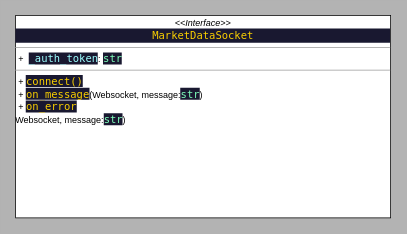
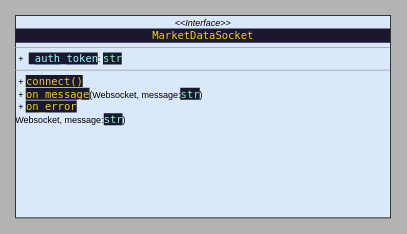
- <mxCell id="2" value="&lt;p style=&quot;margin:0px;margin-top:4px;text-align:center;&quot;&gt;&lt;i&gt;&amp;lt;&amp;lt;Interface&amp;gt;&amp;gt;&lt;/i&gt;&lt;br&gt;&lt;/p&gt;&lt;div style=&quot;text-align: center; color: rgb(255, 255, 255); background-color: rgb(25, 24, 48); font-family: &amp;quot;Droid Sans Mono&amp;quot;, &amp;quot;monospace&amp;quot;, monospace; font-size: 14px; line-height: 19px;&quot;&gt;&lt;span style=&quot;color: #fad000;&quot;&gt;MarketDataSocket&lt;/span&gt;&lt;/div&gt;&lt;hr size=&quot;1&quot;&gt;&lt;p style=&quot;margin:0px;margin-left:4px;&quot;&gt;+&amp;nbsp;&amp;nbsp;&lt;span style=&quot;color: rgb(158, 255, 255); background-color: rgb(25, 24, 48); font-family: &amp;quot;Droid Sans Mono&amp;quot;, &amp;quot;monospace&amp;quot;, monospace; font-size: 14px;&quot;&gt;_auth_token&lt;/span&gt;&lt;span style=&quot;background-color: initial;&quot;&gt;:&amp;nbsp;&lt;/span&gt;&lt;span style=&quot;color: rgb(128, 255, 187); background-color: rgb(25, 24, 48); font-family: &amp;quot;Droid Sans Mono&amp;quot;, &amp;quot;monospace&amp;quot;, monospace; font-size: 14px;&quot;&gt;str&lt;/span&gt;&lt;/p&gt;&lt;hr size=&quot;1&quot;&gt;&lt;p style=&quot;margin:0px;margin-left:4px;&quot;&gt;+&amp;nbsp;&lt;span style=&quot;color: rgb(250, 208, 0); background-color: rgb(25, 24, 48); font-family: &amp;quot;Droid Sans Mono&amp;quot;, &amp;quot;monospace&amp;quot;, monospace; font-size: 14px;&quot;&gt;connect()&lt;/span&gt;&lt;/p&gt;&lt;p style=&quot;margin:0px;margin-left:4px;&quot;&gt;+&amp;nbsp;&lt;span style=&quot;color: rgb(250, 208, 0); background-color: rgb(25, 24, 48); font-family: &amp;quot;Droid Sans Mono&amp;quot;, &amp;quot;monospace&amp;quot;, monospace; font-size: 14px;&quot;&gt;on_message&lt;/span&gt;&lt;span style=&quot;background-color: initial;&quot;&gt;(Websocket, message:&lt;/span&gt;&lt;span style=&quot;color: rgb(128, 255, 187); font-family: &amp;quot;Droid Sans Mono&amp;quot;, &amp;quot;monospace&amp;quot;, monospace; font-size: 14px; background-color: rgb(25, 24, 48);&quot;&gt;str&lt;/span&gt;&lt;span style=&quot;background-color: initial;&quot;&gt;)&lt;/span&gt;&lt;/p&gt;&lt;p style=&quot;margin:0px;margin-left:4px;&quot;&gt;&lt;span style=&quot;background-color: initial;&quot;&gt;+&amp;nbsp;&lt;/span&gt;&lt;span style=&quot;color: rgb(250, 208, 0); background-color: rgb(25, 24, 48); font-family: &amp;quot;Droid Sans Mono&amp;quot;, &amp;quot;monospace&amp;quot;, monospace; font-size: 14px;&quot;&gt;on_error&lt;/span&gt;&lt;/p&gt;&lt;span style=&quot;background-color: initial;&quot;&gt;Websocket, message:&lt;/span&gt;&lt;span style=&quot;color: rgb(128, 255, 187); font-family: &amp;quot;Droid Sans Mono&amp;quot;, &amp;quot;monospace&amp;quot;, monospace; font-size: 14px; background-color: rgb(25, 24, 48);&quot;&gt;str&lt;/span&gt;&lt;span style=&quot;background-color: initial;&quot;&gt;)&lt;/span&gt;" style="verticalAlign=top;align=left;overflow=fill;fontSize=12;fontFamily=Helvetica;html=1;" parent="1" vertex="1"><mxGeometry x="20" y="20" width="500" height="270" as="geometry" /></mxCell>
+ <mxCell id="2" value="&lt;p style=&quot;margin:0px;margin-top:4px;text-align:center;&quot;&gt;&lt;i&gt;&amp;lt;&amp;lt;Interface&amp;gt;&amp;gt;&lt;/i&gt;&lt;br&gt;&lt;/p&gt;&lt;div style=&quot;text-align: center; color: rgb(255, 255, 255); background-color: rgb(25, 24, 48); font-family: &amp;quot;Droid Sans Mono&amp;quot;, &amp;quot;monospace&amp;quot;, monospace; font-size: 14px; line-height: 19px;&quot;&gt;&lt;span style=&quot;color: #fad000;&quot;&gt;MarketDataSocket&lt;/span&gt;&lt;/div&gt;&lt;hr size=&quot;1&quot;&gt;&lt;p style=&quot;margin:0px;margin-left:4px;&quot;&gt;+&amp;nbsp;&amp;nbsp;&lt;span style=&quot;color: rgb(158, 255, 255); background-color: rgb(25, 24, 48); font-family: &amp;quot;Droid Sans Mono&amp;quot;, &amp;quot;monospace&amp;quot;, monospace; font-size: 14px;&quot;&gt;_auth_token&lt;/span&gt;&lt;span style=&quot;background-color: initial;&quot;&gt;:&amp;nbsp;&lt;/span&gt;&lt;span style=&quot;color: rgb(128, 255, 187); background-color: rgb(25, 24, 48); font-family: &amp;quot;Droid Sans Mono&amp;quot;, &amp;quot;monospace&amp;quot;, monospace; font-size: 14px;&quot;&gt;str&lt;/span&gt;&lt;/p&gt;&lt;hr size=&quot;1&quot;&gt;&lt;p style=&quot;margin:0px;margin-left:4px;&quot;&gt;+&amp;nbsp;&lt;span style=&quot;color: rgb(250, 208, 0); background-color: rgb(25, 24, 48); font-family: &amp;quot;Droid Sans Mono&amp;quot;, &amp;quot;monospace&amp;quot;, monospace; font-size: 14px;&quot;&gt;connect()&lt;/span&gt;&lt;/p&gt;&lt;p style=&quot;margin:0px;margin-left:4px;&quot;&gt;+&amp;nbsp;&lt;span style=&quot;color: rgb(250, 208, 0); background-color: rgb(25, 24, 48); font-family: &amp;quot;Droid Sans Mono&amp;quot;, &amp;quot;monospace&amp;quot;, monospace; font-size: 14px;&quot;&gt;on_message&lt;/span&gt;&lt;span style=&quot;background-color: initial;&quot;&gt;(Websocket, message:&lt;/span&gt;&lt;span style=&quot;color: rgb(128, 255, 187); font-family: &amp;quot;Droid Sans Mono&amp;quot;, &amp;quot;monospace&amp;quot;, monospace; font-size: 14px; background-color: rgb(25, 24, 48);&quot;&gt;str&lt;/span&gt;&lt;span style=&quot;background-color: initial;&quot;&gt;)&lt;/span&gt;&lt;/p&gt;&lt;p style=&quot;margin:0px;margin-left:4px;&quot;&gt;&lt;span style=&quot;background-color: initial;&quot;&gt;+&amp;nbsp;&lt;/span&gt;&lt;span style=&quot;color: rgb(250, 208, 0); background-color: rgb(25, 24, 48); font-family: &amp;quot;Droid Sans Mono&amp;quot;, &amp;quot;monospace&amp;quot;, monospace; font-size: 14px;&quot;&gt;on_error&lt;/span&gt;&lt;/p&gt;&lt;span style=&quot;background-color: initial;&quot;&gt;Websocket, message:&lt;/span&gt;&lt;span style=&quot;color: rgb(128, 255, 187); font-family: &amp;quot;Droid Sans Mono&amp;quot;, &amp;quot;monospace&amp;quot;, monospace; font-size: 14px; background-color: rgb(25, 24, 48);&quot;&gt;str&lt;/span&gt;&lt;span style=&quot;background-color: initial;&quot;&gt;)&lt;/span&gt;" style="verticalAlign=top;align=left;overflow=fill;fontSize=12;fontFamily=Helvetica;html=1;fillColor=#dae8fc;" parent="1" vertex="1"><mxGeometry x="20" y="20" width="500" height="270" as="geometry" /></mxCell>
